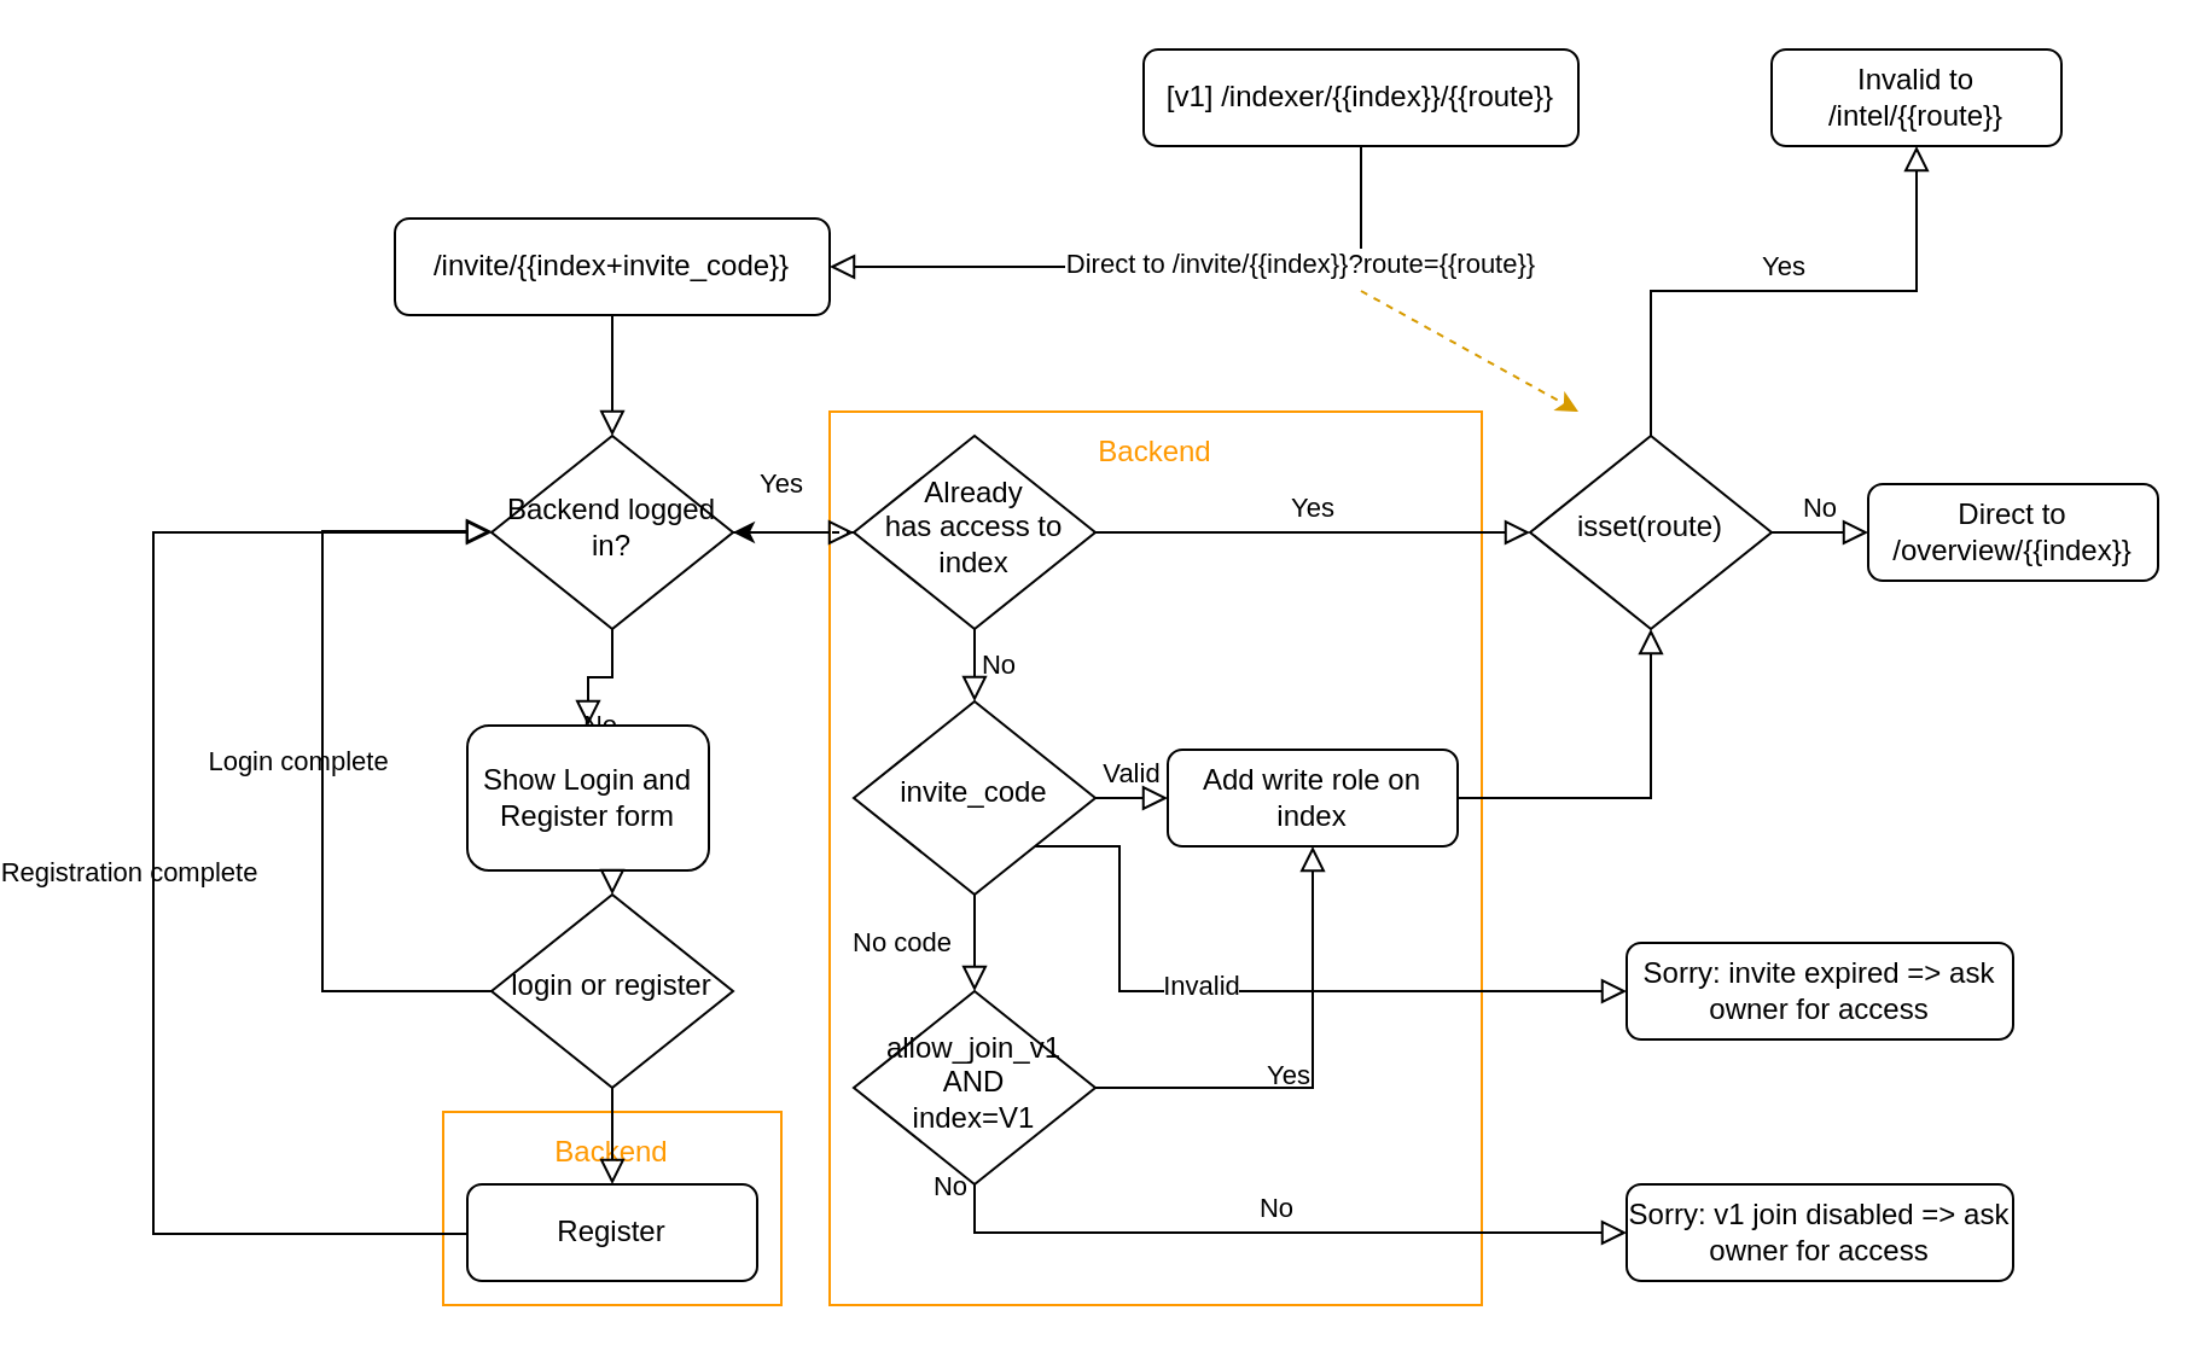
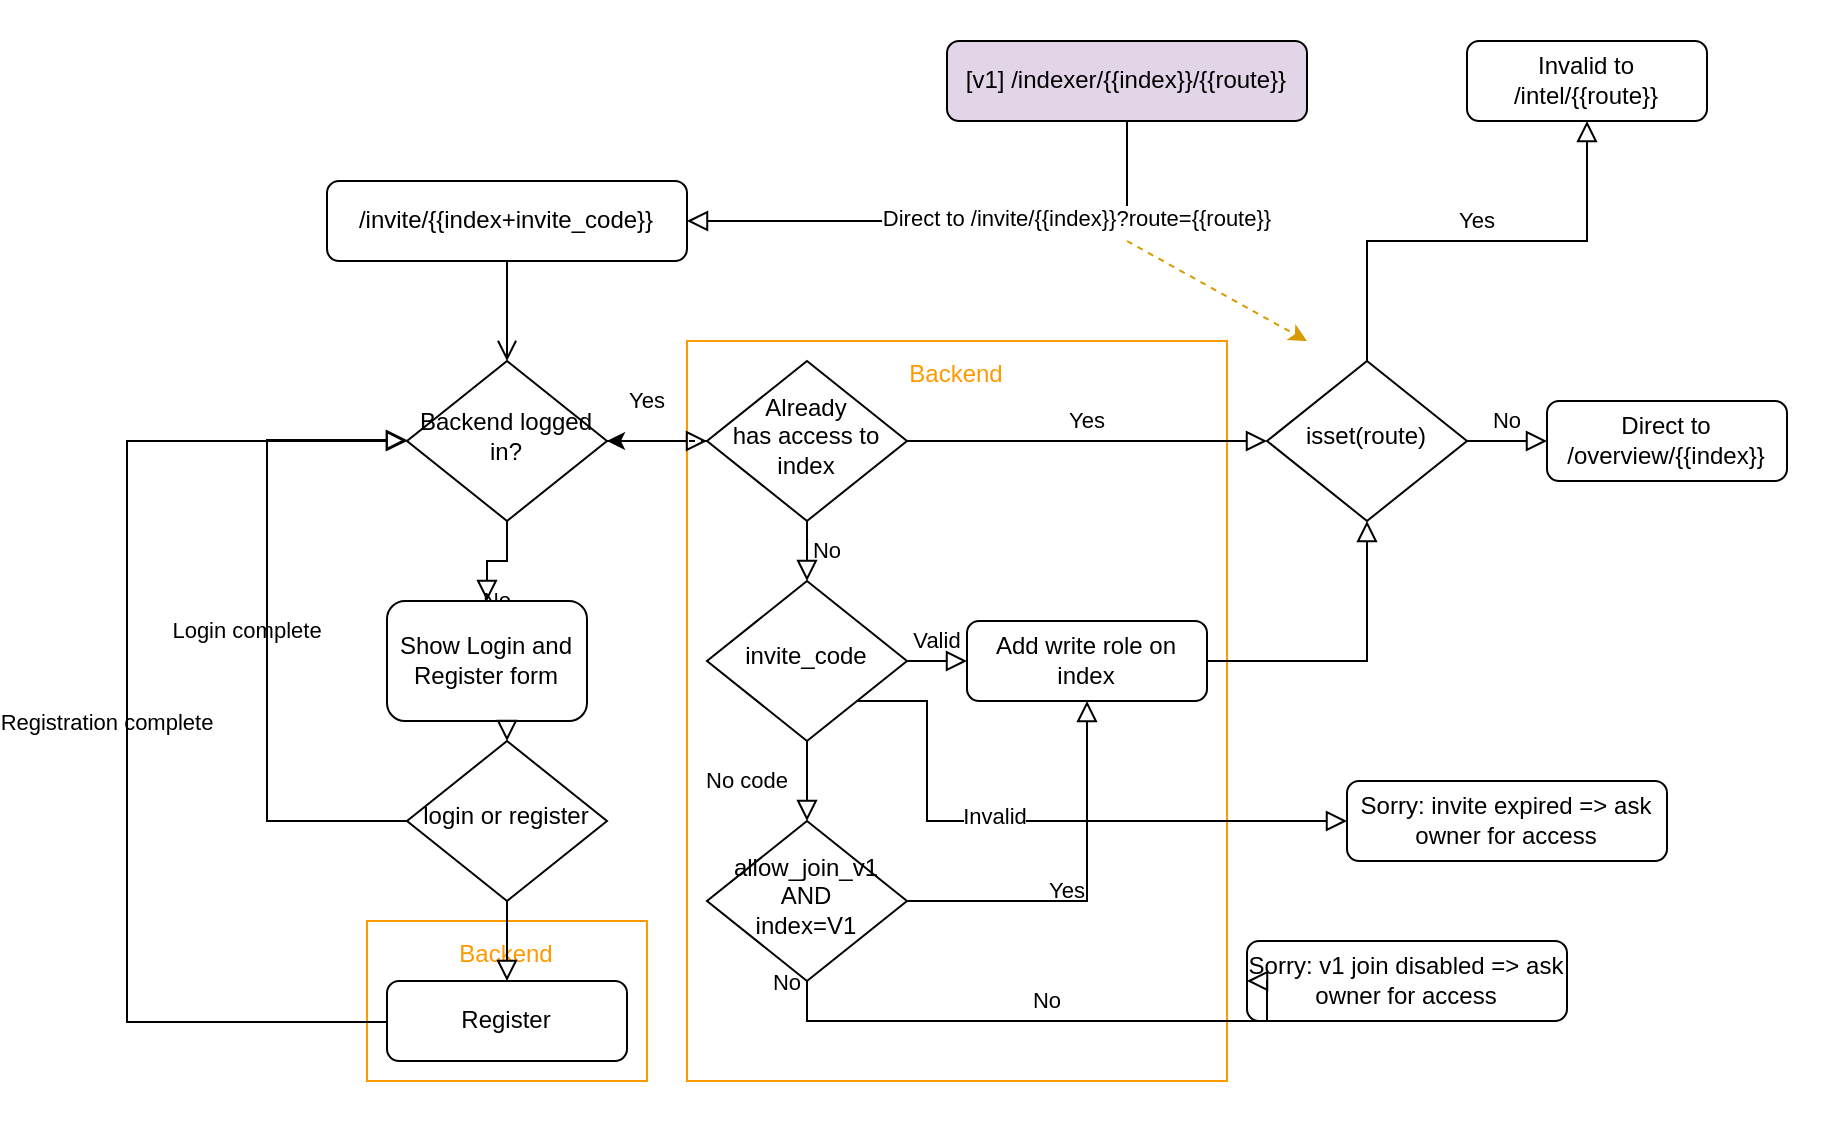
- <mxCell id="23" value="[v1] /indexer/{{index}}/{{route}}" style="rounded=1;whiteSpace=wrap;html=1;fontSize=12;glass=0;strokeWidth=1;shadow=0;" vertex="1" parent="1"><mxGeometry x="430" y="20" width="180" height="40" as="geometry" /></mxCell>
+ <mxCell id="23" value="[v1] /indexer/{{index}}/{{route}}" style="rounded=1;whiteSpace=wrap;html=1;fontSize=12;glass=0;strokeWidth=1;shadow=0;fillColor=#e1d5e7;" vertex="1" parent="1"><mxGeometry x="430" y="20" width="180" height="40" as="geometry" /></mxCell>
- <mxCell id="4" value="" style="rounded=0;html=1;jettySize=auto;orthogonalLoop=1;fontSize=11;endArrow=block;endFill=0;endSize=8;strokeWidth=1;shadow=0;labelBackgroundColor=none;edgeStyle=orthogonalEdgeStyle;" parent="1" source="5" target="8" edge="1"><mxGeometry relative="1" as="geometry" /></mxCell>
+ <mxCell id="4" value="" style="rounded=0;html=1;jettySize=auto;orthogonalLoop=1;fontSize=11;endArrow=open;endFill=0;endSize=8;strokeWidth=1;shadow=0;labelBackgroundColor=none;edgeStyle=orthogonalEdgeStyle;" parent="1" source="5" target="8" edge="1"><mxGeometry relative="1" as="geometry" /></mxCell>
- <mxCell id="31" value="Sorry: v1 join disabled =&amp;gt; ask owner for access" style="rounded=1;whiteSpace=wrap;html=1;fontSize=12;glass=0;strokeWidth=1;shadow=0;" vertex="1" parent="1"><mxGeometry x="630" y="490" width="160" height="40" as="geometry" /></mxCell>
+ <mxCell id="31" value="Sorry: v1 join disabled =&amp;gt; ask owner for access" style="rounded=1;whiteSpace=wrap;html=1;fontSize=12;glass=0;strokeWidth=1;shadow=0;" vertex="1" parent="1"><mxGeometry x="580" y="470" width="160" height="40" as="geometry" /></mxCell>
